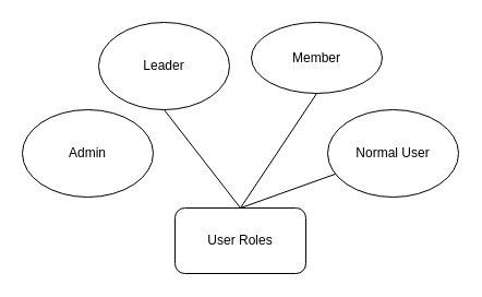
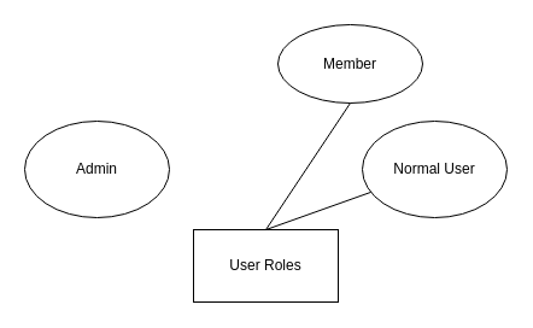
- <mxCell id="4" value="&lt;font face=&quot;Arial&quot;&gt;Leader&lt;/font&gt;" style="ellipse;whiteSpace=wrap;html=1;" vertex="1" parent="1"><mxGeometry x="90" y="20" width="120" height="80" as="geometry" /></mxCell>
- <mxCell id="7" value="" style="endArrow=none;html=1;rounded=0;exitX=0.5;exitY=0;exitDx=0;exitDy=0;entryX=0.5;entryY=1;entryDx=0;entryDy=0;" edge="1" parent="1" source="2" target="4"><mxGeometry width="50" height="50" relative="1" as="geometry"><mxPoint x="230" y="200" as="sourcePoint" /><mxPoint x="150" y="150" as="targetPoint" /></mxGeometry></mxCell>
- <mxCell id="2" value="&lt;font face=&quot;Arial&quot;&gt;User Roles&lt;/font&gt;" style="whiteSpace=wrap;html=1;rounded=1;" vertex="1" parent="1"><mxGeometry x="160" y="190" width="120" height="60" as="geometry" /></mxCell>
+ <mxCell id="2" value="&lt;font face=&quot;Arial&quot;&gt;User Roles&lt;/font&gt;" style="rounded=0;whiteSpace=wrap;html=1;" vertex="1" parent="1"><mxGeometry x="160" y="190" width="120" height="60" as="geometry" /></mxCell>
